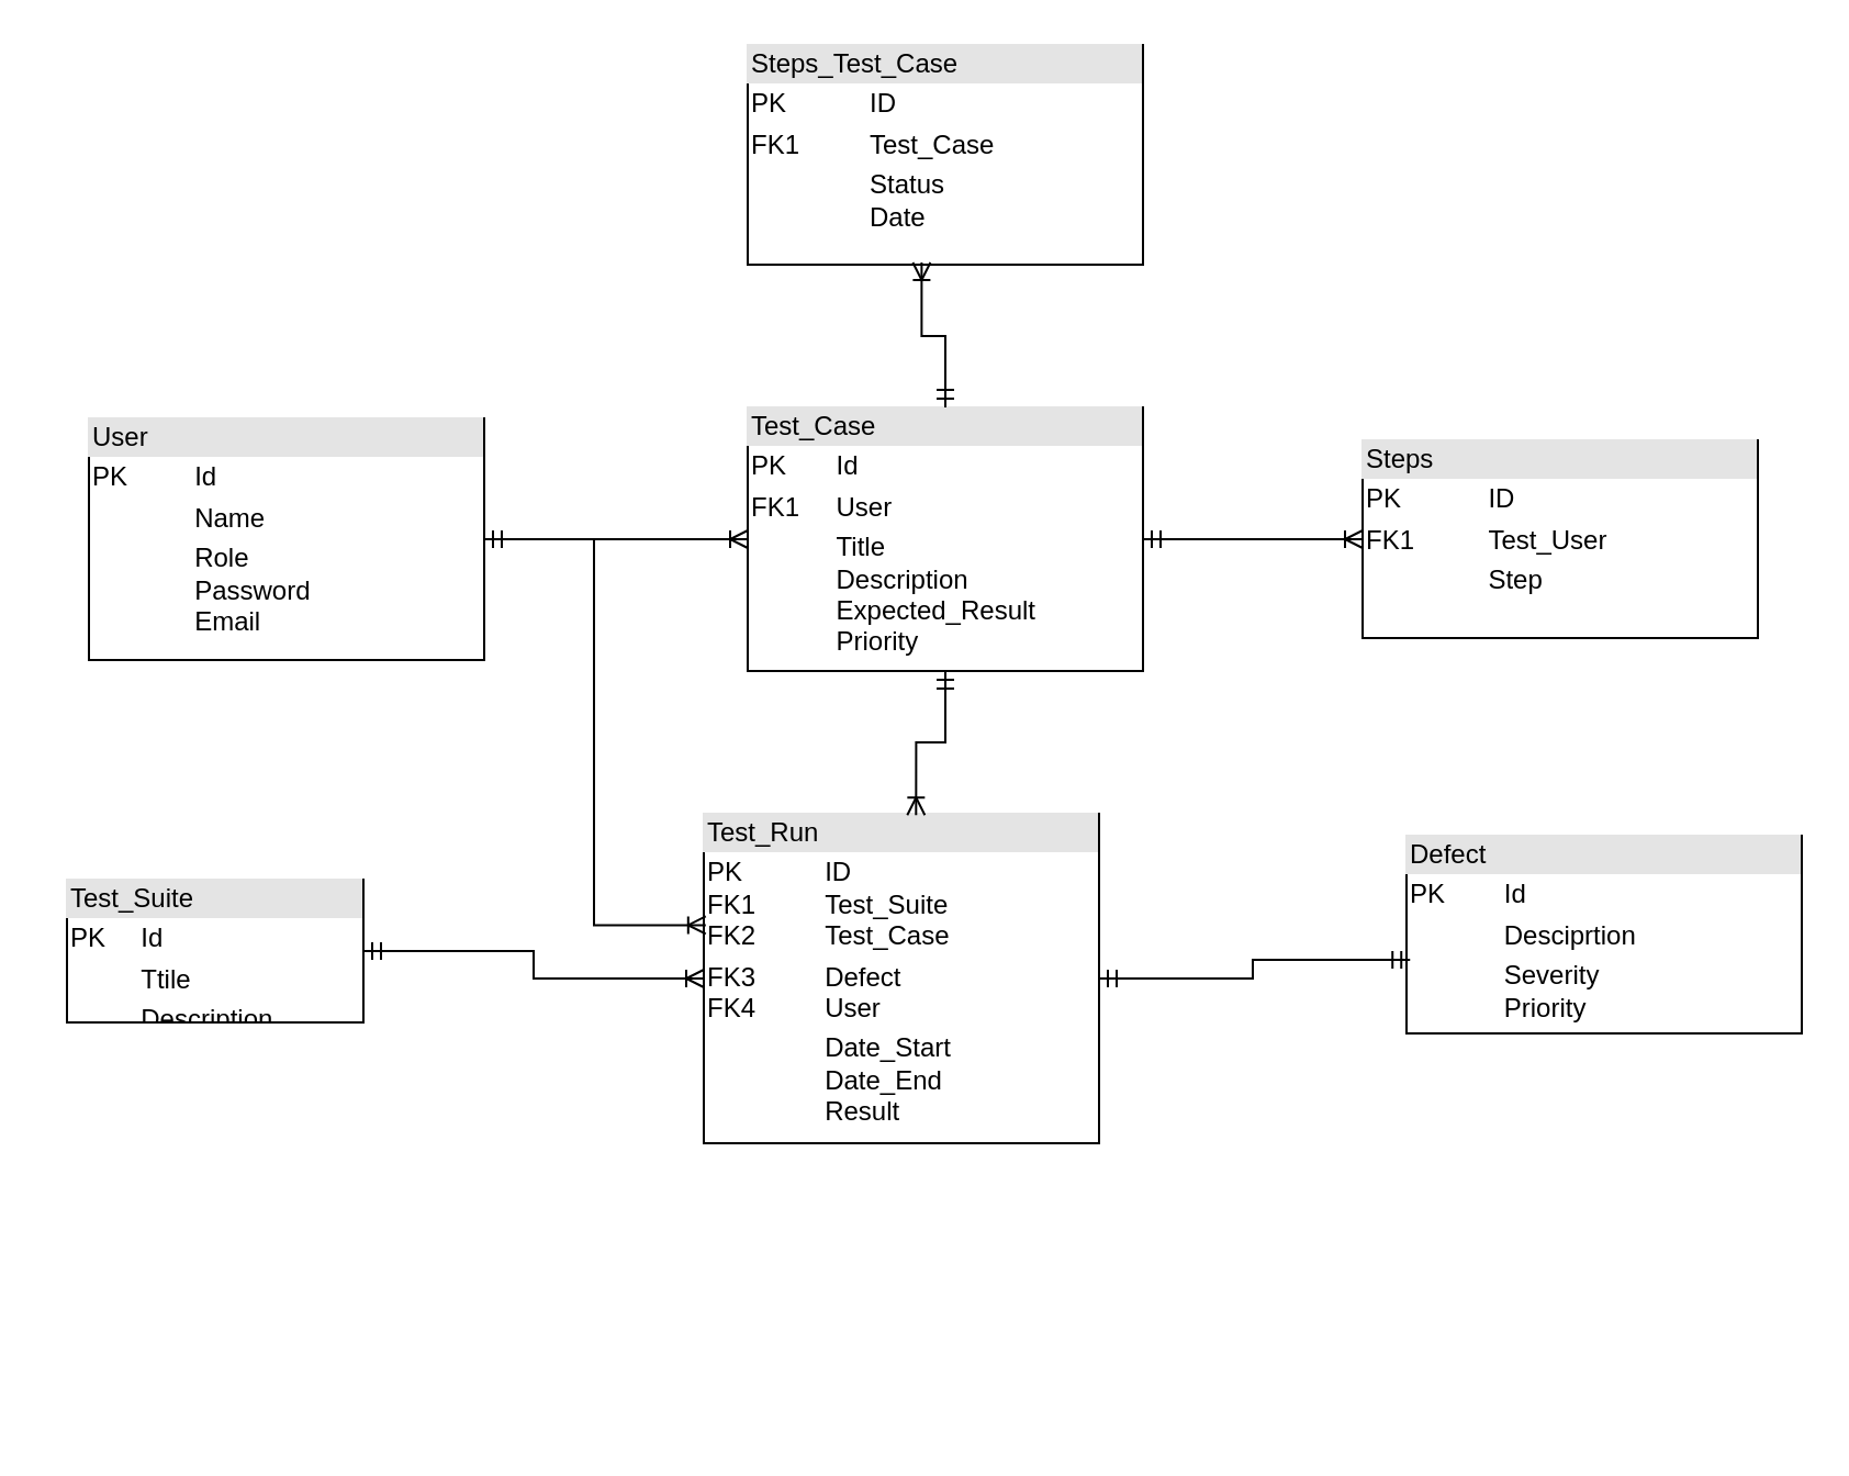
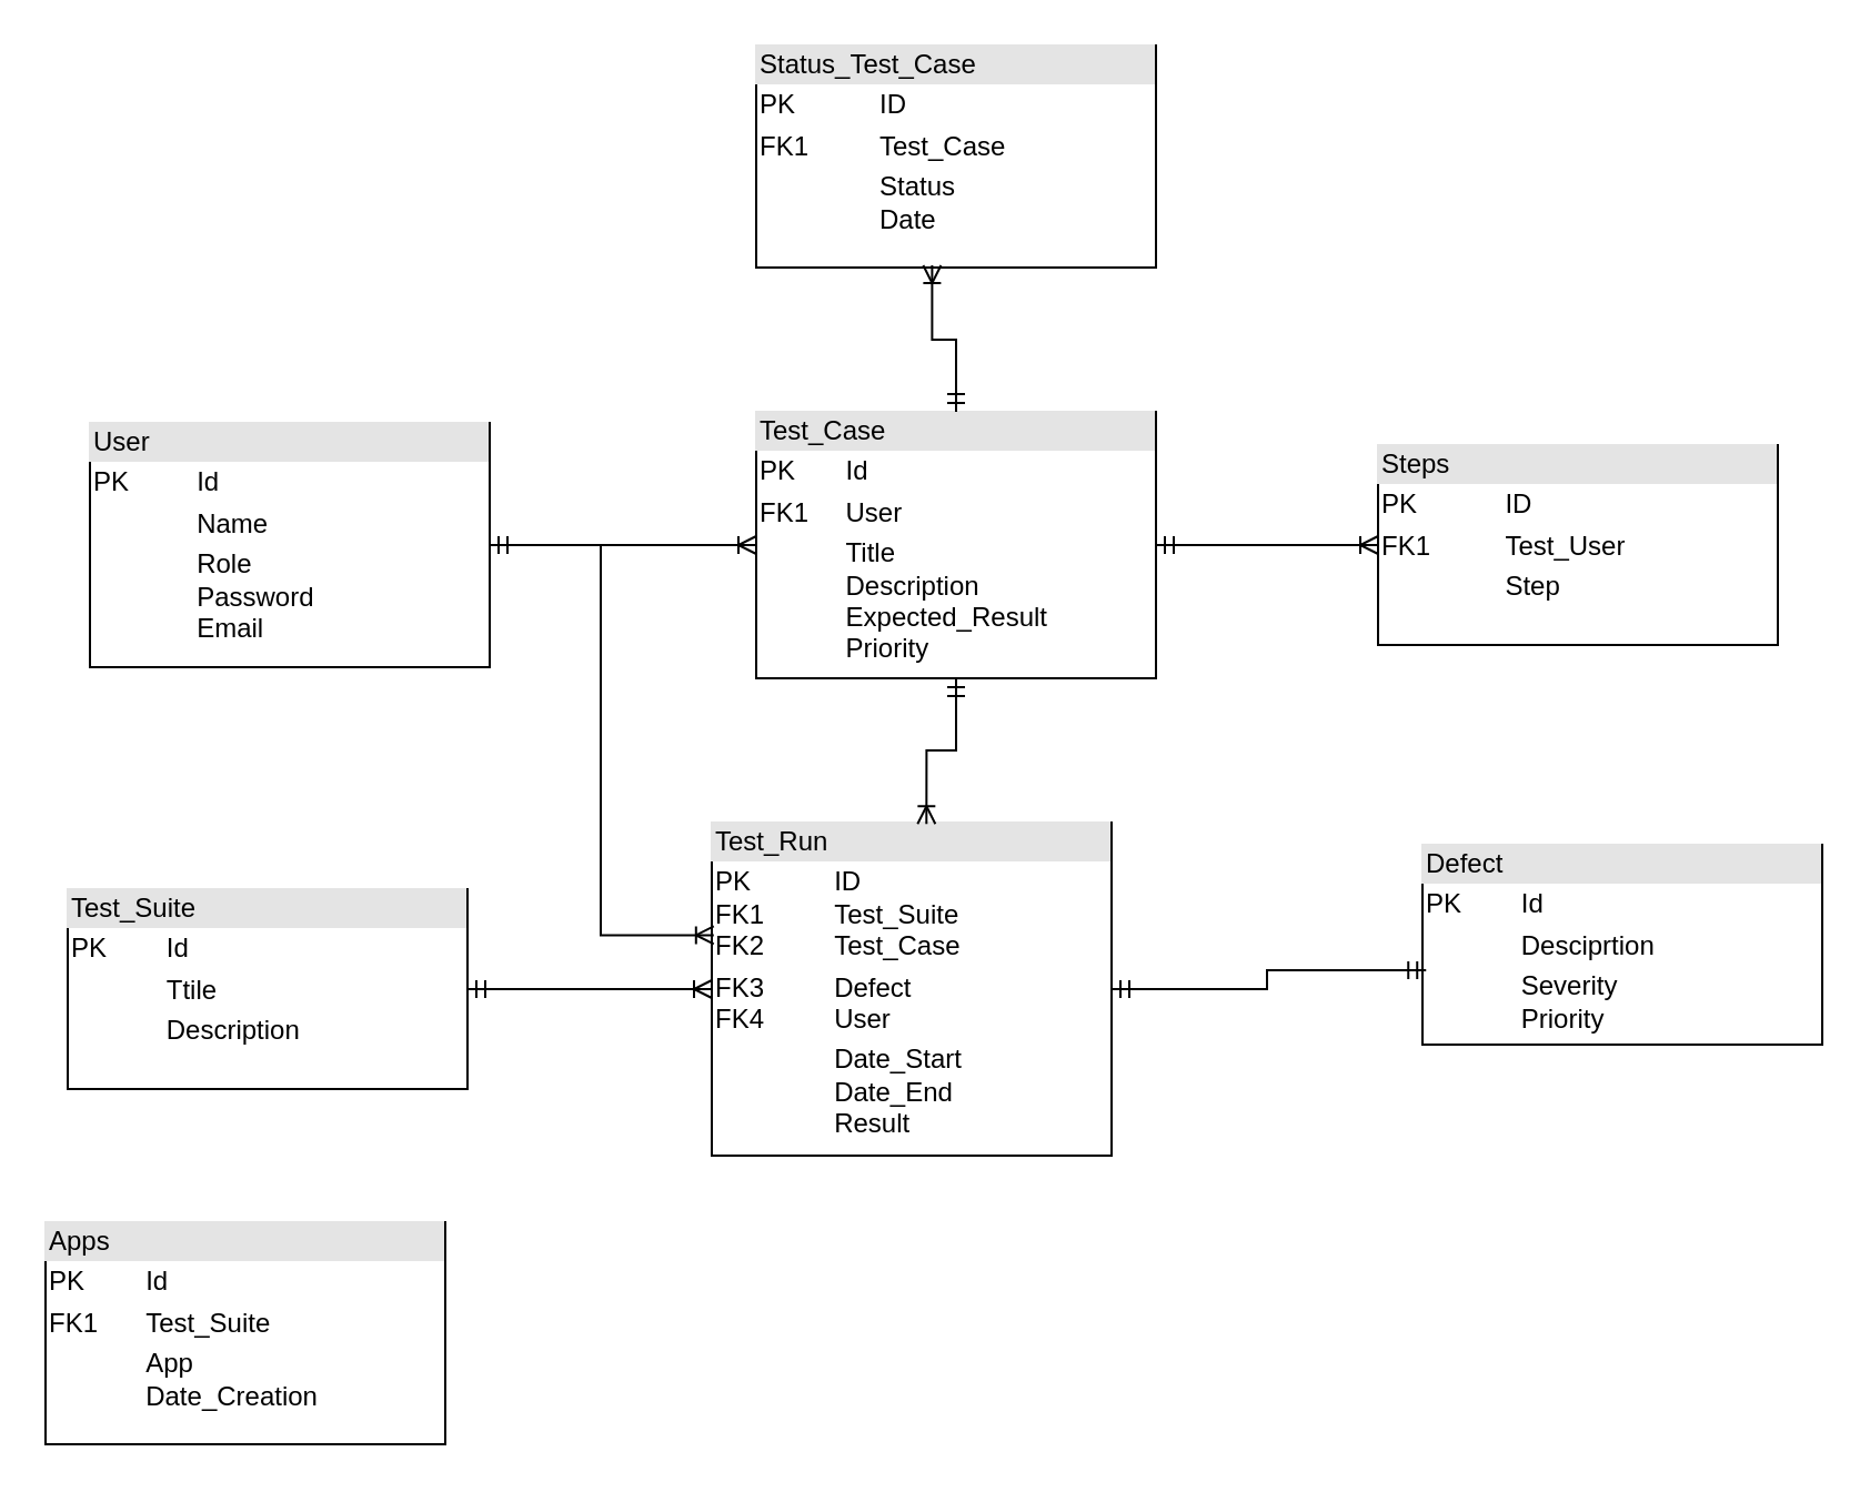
- <mxCell id="7" value="&lt;div style=&quot;box-sizing:border-box;width:100%;background:#e4e4e4;padding:2px;&quot;&gt;Steps_Test_Case&lt;/div&gt;&lt;table style=&quot;width:100%;font-size:1em;&quot; cellpadding=&quot;2&quot; cellspacing=&quot;0&quot;&gt;&lt;tbody&gt;&lt;tr&gt;&lt;td&gt;PK&lt;/td&gt;&lt;td&gt;ID&lt;/td&gt;&lt;/tr&gt;&lt;tr&gt;&lt;td&gt;FK1&lt;/td&gt;&lt;td&gt;Test_Case&lt;/td&gt;&lt;/tr&gt;&lt;tr&gt;&lt;td&gt;&lt;br&gt;&lt;/td&gt;&lt;td&gt;Status&lt;br&gt;Date&lt;/td&gt;&lt;/tr&gt;&lt;/tbody&gt;&lt;/table&gt;" style="verticalAlign=top;align=left;overflow=fill;html=1;whiteSpace=wrap;" vertex="1" parent="1"><mxGeometry x="340" y="20" width="180" height="100" as="geometry" /></mxCell>
+ <mxCell id="7" value="&lt;div style=&quot;box-sizing:border-box;width:100%;background:#e4e4e4;padding:2px;&quot;&gt;Status_Test_Case&lt;/div&gt;&lt;table style=&quot;width:100%;font-size:1em;&quot; cellpadding=&quot;2&quot; cellspacing=&quot;0&quot;&gt;&lt;tbody&gt;&lt;tr&gt;&lt;td&gt;PK&lt;/td&gt;&lt;td&gt;ID&lt;/td&gt;&lt;/tr&gt;&lt;tr&gt;&lt;td&gt;FK1&lt;/td&gt;&lt;td&gt;Test_Case&lt;/td&gt;&lt;/tr&gt;&lt;tr&gt;&lt;td&gt;&lt;br&gt;&lt;/td&gt;&lt;td&gt;Status&lt;br&gt;Date&lt;/td&gt;&lt;/tr&gt;&lt;/tbody&gt;&lt;/table&gt;" style="verticalAlign=top;align=left;overflow=fill;html=1;whiteSpace=wrap;" vertex="1" parent="1"><mxGeometry x="340" y="20" width="180" height="100" as="geometry" /></mxCell>
- <mxCell id="9" value="&lt;div style=&quot;box-sizing:border-box;width:100%;background:#e4e4e4;padding:2px;&quot;&gt;Test_Suite&lt;/div&gt;&lt;table style=&quot;width:100%;font-size:1em;&quot; cellpadding=&quot;2&quot; cellspacing=&quot;0&quot;&gt;&lt;tbody&gt;&lt;tr&gt;&lt;td&gt;PK&lt;/td&gt;&lt;td&gt;Id&lt;/td&gt;&lt;/tr&gt;&lt;tr&gt;&lt;td&gt;&lt;br&gt;&lt;/td&gt;&lt;td&gt;Ttile&lt;/td&gt;&lt;/tr&gt;&lt;tr&gt;&lt;td&gt;&lt;/td&gt;&lt;td&gt;Description&lt;/td&gt;&lt;/tr&gt;&lt;/tbody&gt;&lt;/table&gt;" style="verticalAlign=top;align=left;overflow=fill;html=1;whiteSpace=wrap;" vertex="1" parent="1"><mxGeometry x="30" y="400" width="135" height="65" as="geometry" /></mxCell>
+ <mxCell id="9" value="&lt;div style=&quot;box-sizing:border-box;width:100%;background:#e4e4e4;padding:2px;&quot;&gt;Test_Suite&lt;/div&gt;&lt;table style=&quot;width:100%;font-size:1em;&quot; cellpadding=&quot;2&quot; cellspacing=&quot;0&quot;&gt;&lt;tbody&gt;&lt;tr&gt;&lt;td&gt;PK&lt;/td&gt;&lt;td&gt;Id&lt;/td&gt;&lt;/tr&gt;&lt;tr&gt;&lt;td&gt;&lt;br&gt;&lt;/td&gt;&lt;td&gt;Ttile&lt;/td&gt;&lt;/tr&gt;&lt;tr&gt;&lt;td&gt;&lt;/td&gt;&lt;td&gt;Description&lt;/td&gt;&lt;/tr&gt;&lt;/tbody&gt;&lt;/table&gt;" style="verticalAlign=top;align=left;overflow=fill;html=1;whiteSpace=wrap;" vertex="1" parent="1"><mxGeometry y="400" width="180" height="90" as="geometry" x="30" /></mxCell>
+ <mxCell id="10" value="&lt;div style=&quot;box-sizing:border-box;width:100%;background:#e4e4e4;padding:2px;&quot;&gt;Apps&lt;/div&gt;&lt;table style=&quot;width:100%;font-size:1em;&quot; cellpadding=&quot;2&quot; cellspacing=&quot;0&quot;&gt;&lt;tbody&gt;&lt;tr&gt;&lt;td&gt;PK&lt;/td&gt;&lt;td&gt;Id&lt;/td&gt;&lt;/tr&gt;&lt;tr&gt;&lt;td&gt;FK1&lt;/td&gt;&lt;td&gt;Test_Suite&lt;/td&gt;&lt;/tr&gt;&lt;tr&gt;&lt;td&gt;&lt;/td&gt;&lt;td&gt;App&lt;br&gt;Date_Creation&lt;/td&gt;&lt;/tr&gt;&lt;/tbody&gt;&lt;/table&gt;" style="verticalAlign=top;align=left;overflow=fill;html=1;whiteSpace=wrap;" vertex="1" parent="1"><mxGeometry x="20" y="550" width="180" height="100" as="geometry" /></mxCell>
